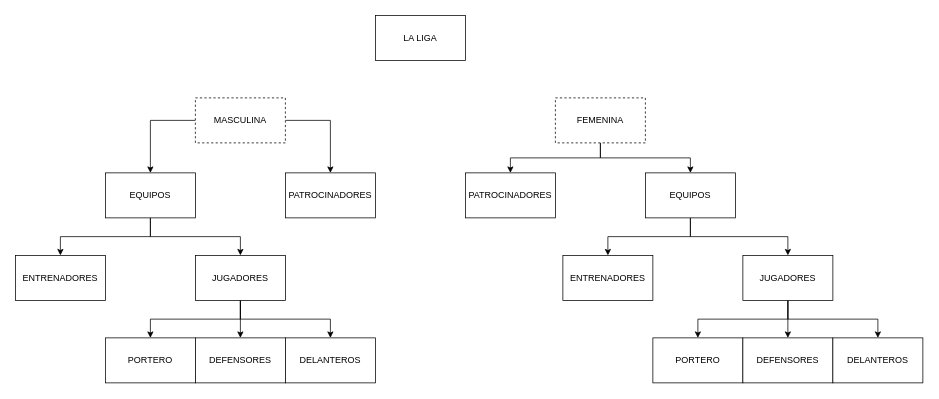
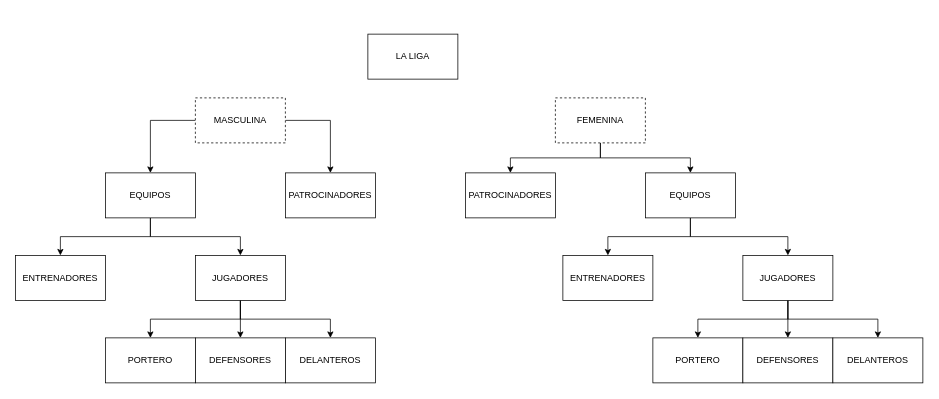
- <mxCell id="2" value="LA LIGA" style="whiteSpace=wrap;html=1;" vertex="1" parent="1"><mxGeometry x="500" y="20" width="120" height="60" as="geometry" /></mxCell>
+ <mxCell id="2" value="LA LIGA" style="whiteSpace=wrap;html=1;" vertex="1" parent="1"><mxGeometry x="490" y="45" width="120" height="60" as="geometry" /></mxCell>
